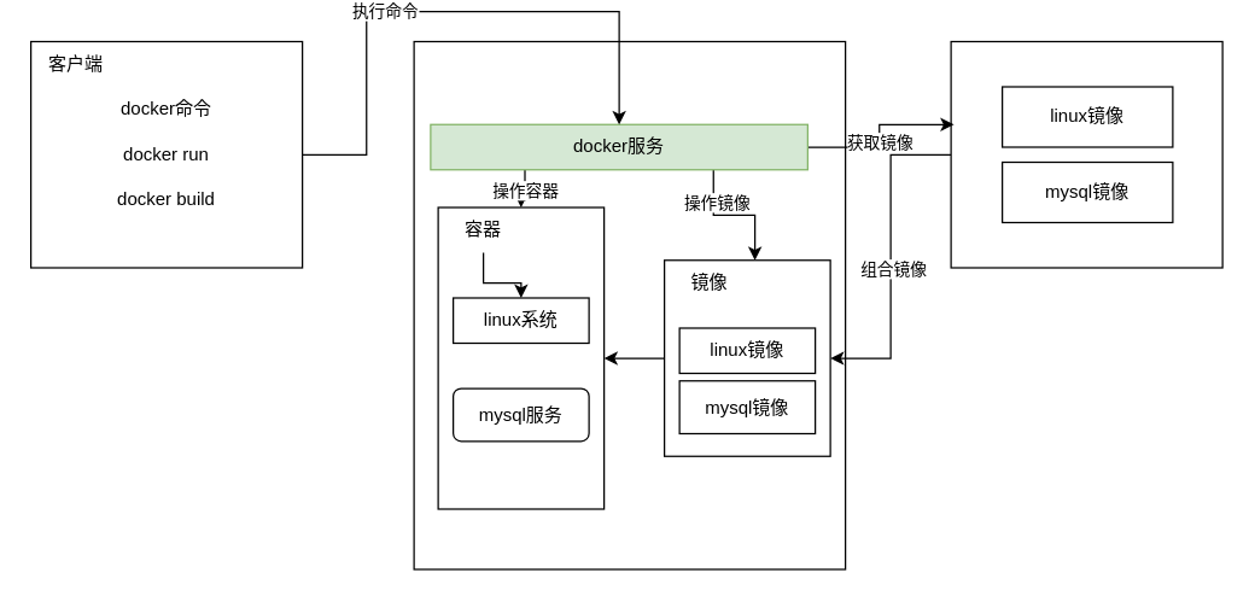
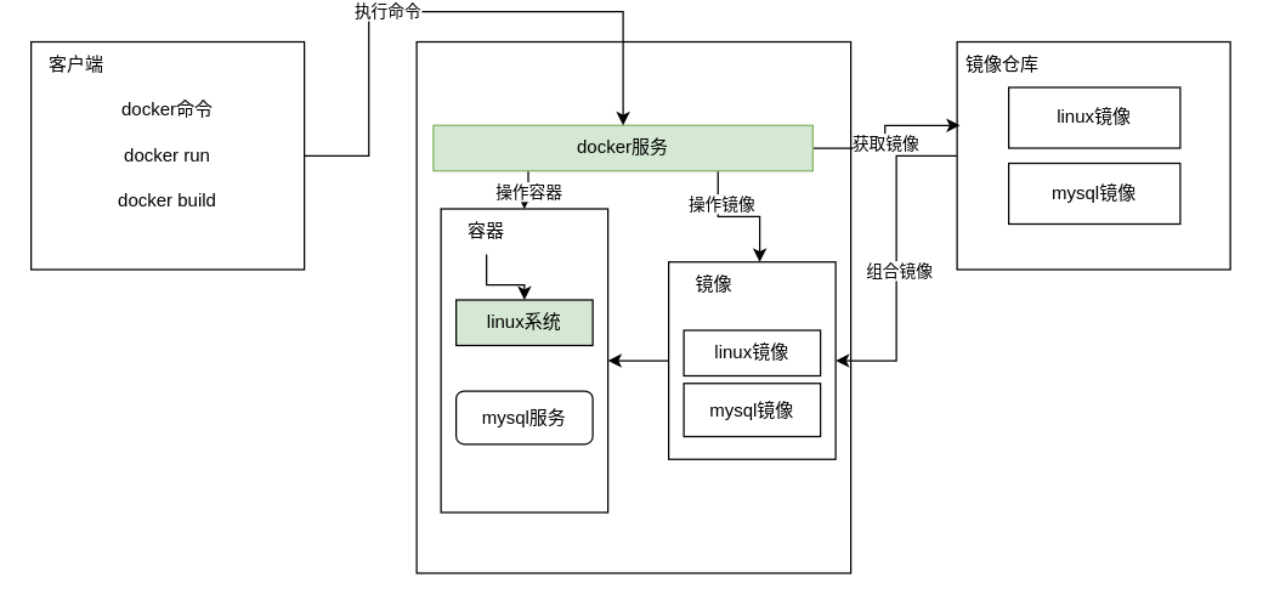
+ <mxCell id="25" value="镜像仓库" style="text;html=1;strokeColor=none;fillColor=none;align=center;verticalAlign=middle;whiteSpace=wrap;rounded=0;" vertex="1" parent="1"><mxGeometry x="630" y="20" width="60" height="30" as="geometry" /></mxCell>
- <mxCell id="30" value="linux系统" style="rounded=0;whiteSpace=wrap;html=1;" vertex="1" parent="1"><mxGeometry x="300" y="190" width="90" height="30" as="geometry" /></mxCell>
+ <mxCell id="30" value="linux系统" style="rounded=0;whiteSpace=wrap;html=1;fillColor=#d5e8d4;" vertex="1" parent="1"><mxGeometry x="300" y="190" width="90" height="30" as="geometry" /></mxCell>
